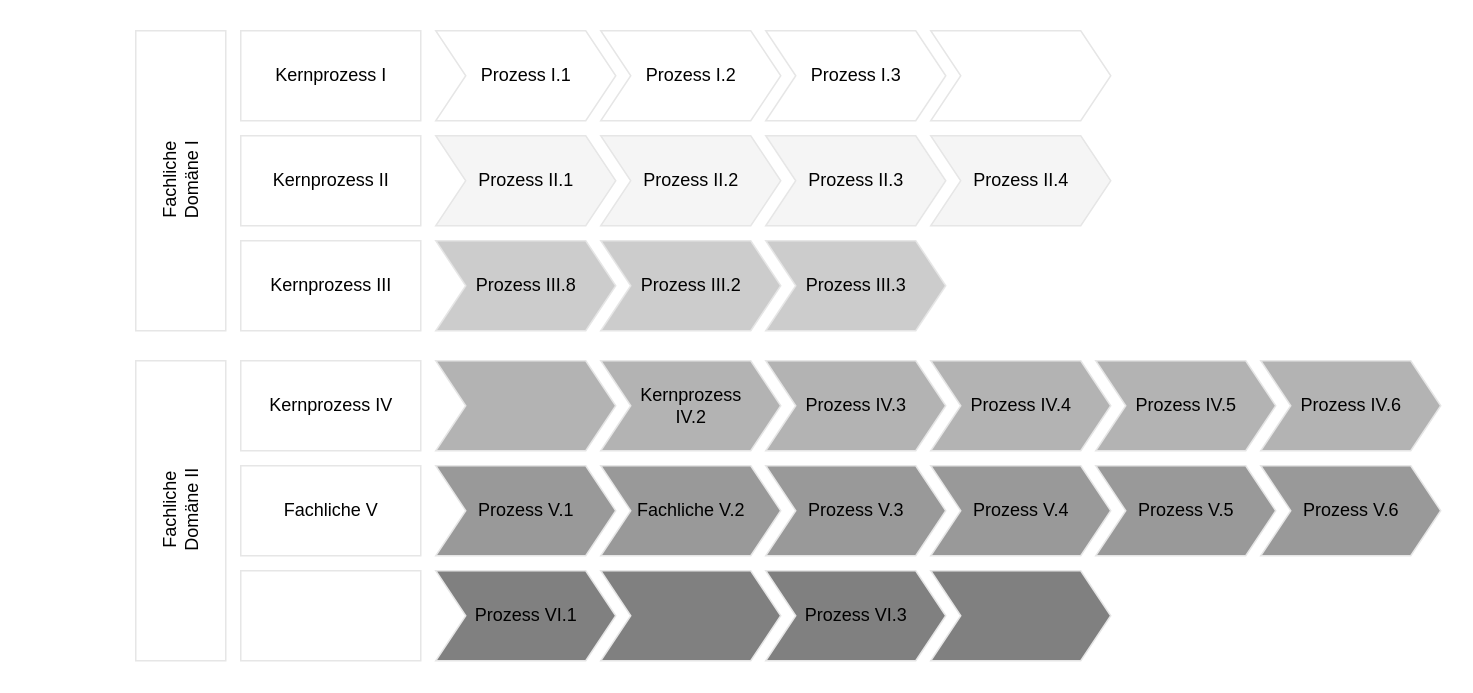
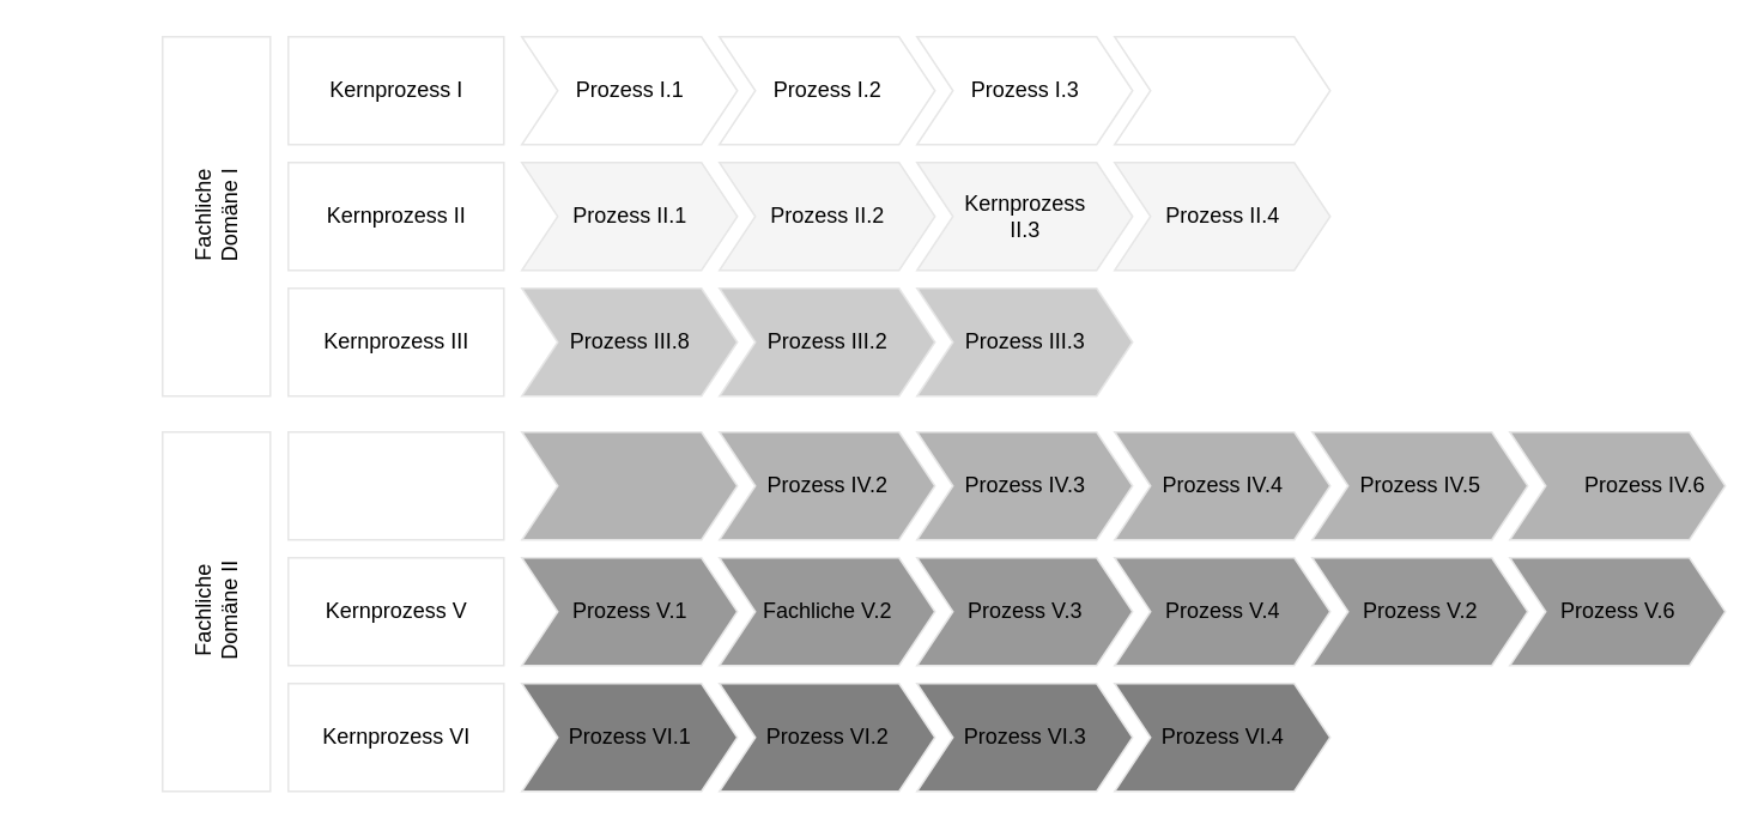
- <mxCell id="49" value="Prozess II.3" style="text;html=1;strokeColor=none;fillColor=none;align=center;verticalAlign=middle;whiteSpace=wrap;rounded=0;" vertex="1" parent="1"><mxGeometry x="527.5" y="100" width="85" height="40" as="geometry" /></mxCell>
+ <mxCell id="49" value="Kernprozess II.3" style="text;html=1;strokeColor=none;fillColor=none;align=center;verticalAlign=middle;whiteSpace=wrap;rounded=0;" vertex="1" parent="1"><mxGeometry x="527.5" y="100" width="85" height="40" as="geometry" /></mxCell>
- <mxCell id="42" value="&lt;div&gt;Kernprozess IV&lt;/div&gt;" style="text;html=1;strokeColor=none;fillColor=none;align=center;verticalAlign=middle;whiteSpace=wrap;rounded=0;" vertex="1" parent="1"><mxGeometry x="177.5" y="250" width="85" height="40" as="geometry" /></mxCell>
- <mxCell id="55" value="Kernprozess IV.2" style="text;html=1;strokeColor=none;fillColor=none;align=center;verticalAlign=middle;whiteSpace=wrap;rounded=0;" vertex="1" parent="1"><mxGeometry x="417.5" y="250" width="85" height="40" as="geometry" /></mxCell>
+ <mxCell id="55" value="Prozess IV.2" style="text;html=1;strokeColor=none;fillColor=none;align=center;verticalAlign=middle;whiteSpace=wrap;rounded=0;" vertex="1" parent="1"><mxGeometry x="417.5" y="250" width="85" height="40" as="geometry" /></mxCell>
- <mxCell id="57" value="Prozess IV.6" style="text;html=1;strokeColor=none;fillColor=none;align=center;verticalAlign=middle;whiteSpace=wrap;rounded=0;" vertex="1" parent="1"><mxGeometry x="857.5" y="250" width="85" height="40" as="geometry" /></mxCell>
+ <mxCell id="57" value="Prozess IV.6" style="text;html=1;strokeColor=none;fillColor=none;align=center;verticalAlign=middle;whiteSpace=wrap;rounded=0;" vertex="1" parent="1"><mxGeometry x="872.5" y="250" width="85" height="40" as="geometry" /></mxCell>
- <mxCell id="41" value="Fachliche V" style="text;html=1;strokeColor=none;fillColor=none;align=center;verticalAlign=middle;whiteSpace=wrap;rounded=0;" vertex="1" parent="1"><mxGeometry x="177.5" y="320" width="85" height="40" as="geometry" /></mxCell>
+ <mxCell id="41" value="Kernprozess V" style="text;html=1;strokeColor=none;fillColor=none;align=center;verticalAlign=middle;whiteSpace=wrap;rounded=0;" vertex="1" parent="1"><mxGeometry x="177.5" y="320" width="85" height="40" as="geometry" /></mxCell>
- <mxCell id="67" value="Prozess V.5" style="text;html=1;strokeColor=none;fillColor=none;align=center;verticalAlign=middle;whiteSpace=wrap;rounded=0;" vertex="1" parent="1"><mxGeometry x="747.5" y="320" width="85" height="40" as="geometry" /></mxCell>
+ <mxCell id="67" value="Prozess V.2" style="text;html=1;strokeColor=none;fillColor=none;align=center;verticalAlign=middle;whiteSpace=wrap;rounded=0;" vertex="1" parent="1"><mxGeometry x="747.5" y="320" width="85" height="40" as="geometry" /></mxCell>
+ <mxCell id="40" value="Kernprozess VI" style="text;html=1;strokeColor=none;fillColor=none;align=center;verticalAlign=middle;whiteSpace=wrap;rounded=0;" vertex="1" parent="1"><mxGeometry x="177.5" y="390" width="85" height="40" as="geometry" /></mxCell>
+ <mxCell id="63" value="Prozess VI.2" style="text;html=1;strokeColor=none;fillColor=none;align=center;verticalAlign=middle;whiteSpace=wrap;rounded=0;" vertex="1" parent="1"><mxGeometry x="417.5" y="390" width="85" height="40" as="geometry" /></mxCell>
+ <mxCell id="68" value="Prozess VI.4" style="text;html=1;strokeColor=none;fillColor=none;align=center;verticalAlign=middle;whiteSpace=wrap;rounded=0;" vertex="1" parent="1"><mxGeometry x="637.5" y="390" width="85" height="40" as="geometry" /></mxCell>
